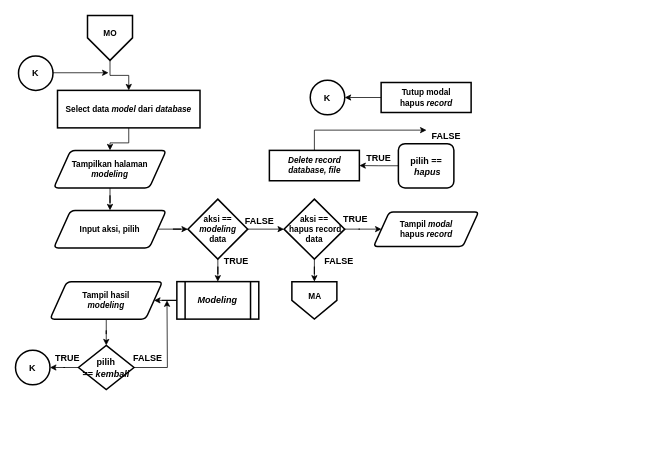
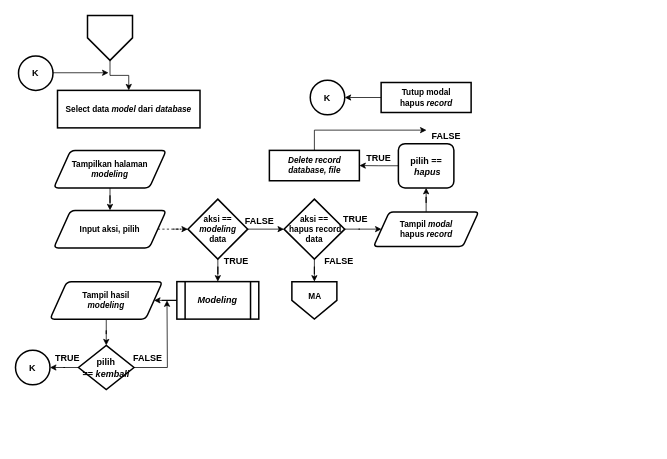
- <mxCell id="6" value="MO" style="text;html=1;align=center;verticalAlign=middle;resizable=0;points=[];autosize=1;fontSize=11;fontStyle=1" parent="1" vertex="1"><mxGeometry x="131" y="34" width="30" height="20" as="geometry" /></mxCell>
- <mxCell id="9" style="edgeStyle=orthogonalEdgeStyle;rounded=0;orthogonalLoop=1;jettySize=auto;html=1;entryX=0.5;entryY=0;entryDx=0;entryDy=0;fontSize=11;" parent="1" source="10" target="8" edge="1"><mxGeometry relative="1" as="geometry" /></mxCell>
+ <mxCell id="23" style="edgeStyle=orthogonalEdgeStyle;rounded=0;orthogonalLoop=1;jettySize=auto;html=1;entryX=0.5;entryY=1;entryDx=0;entryDy=0;" parent="1" source="24" target="26" edge="1"><mxGeometry relative="1" as="geometry"><mxPoint x="567.5" y="250" as="targetPoint" /></mxGeometry></mxCell>
- <mxCell id="13" style="edgeStyle=orthogonalEdgeStyle;rounded=0;orthogonalLoop=1;jettySize=auto;html=1;entryX=0;entryY=0.5;entryDx=0;entryDy=0;fontSize=11;" parent="1" source="14" target="17" edge="1"><mxGeometry relative="1" as="geometry" /></mxCell>
+ <mxCell id="13" style="edgeStyle=orthogonalEdgeStyle;rounded=0;orthogonalLoop=1;jettySize=auto;html=1;entryX=0;entryY=0.5;entryDx=0;entryDy=0;fontSize=11;dashed=1;" parent="1" source="14" target="17" edge="1"><mxGeometry relative="1" as="geometry" /></mxCell>
